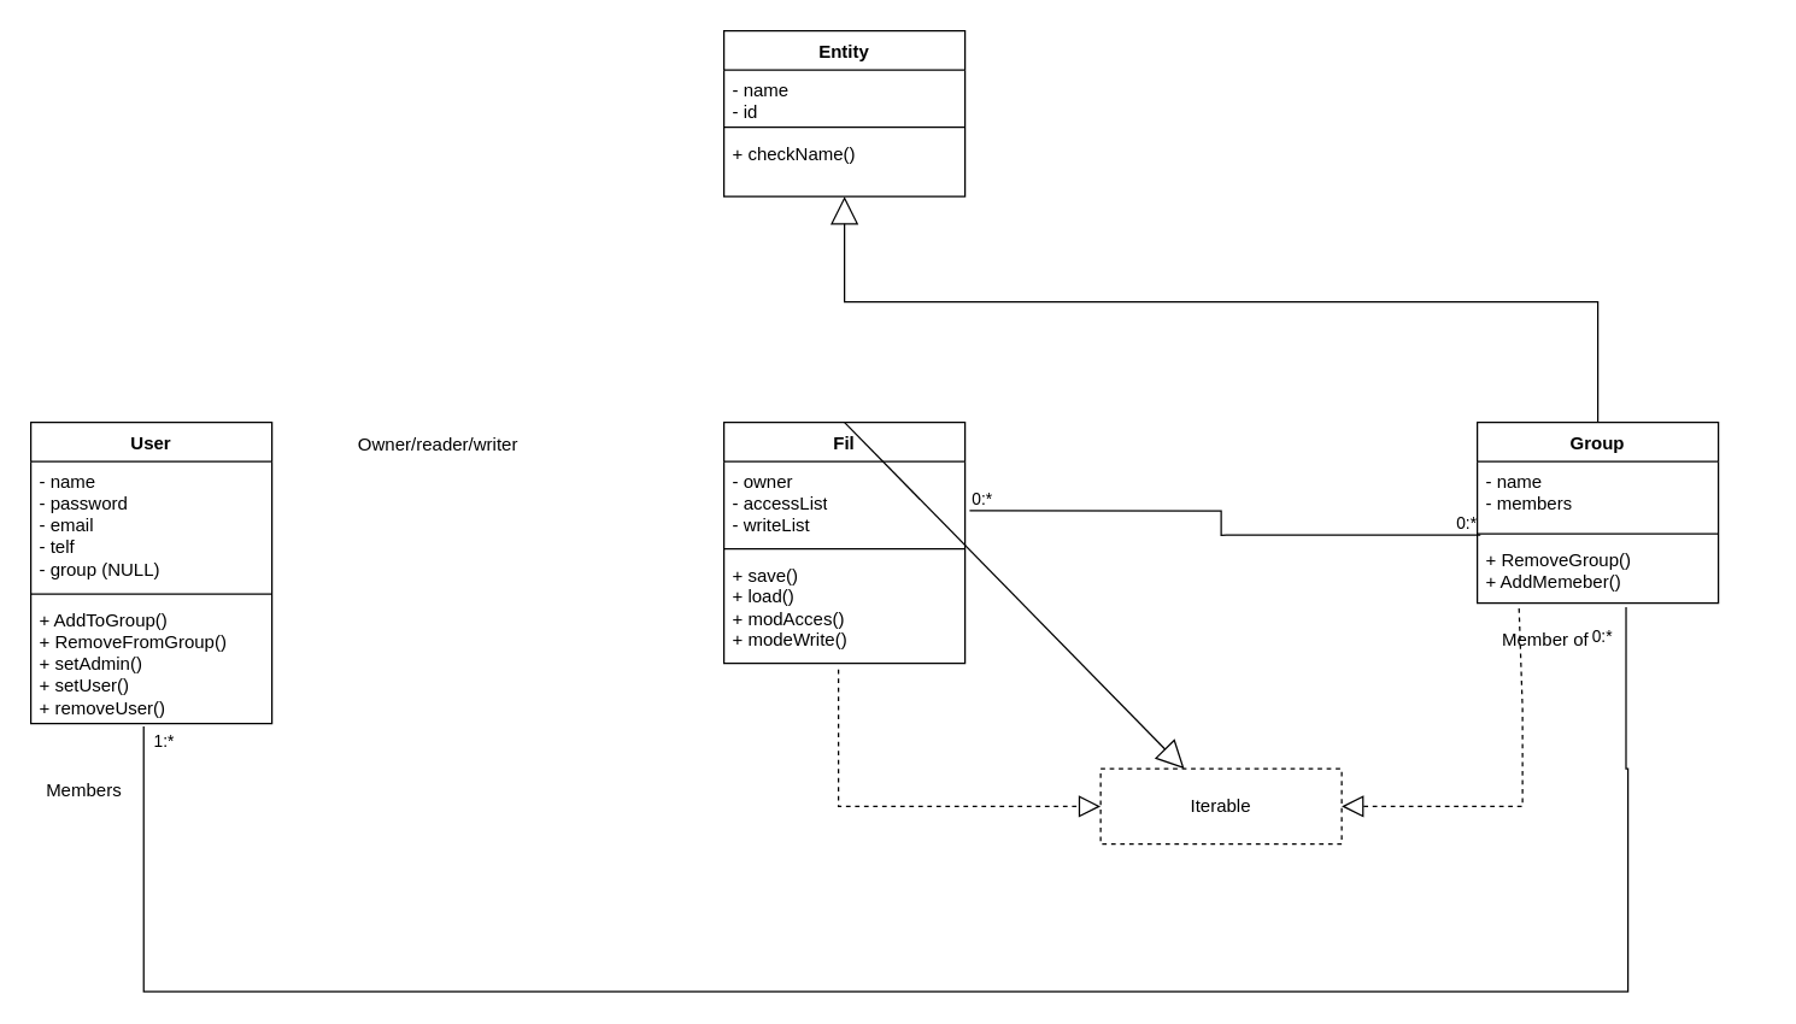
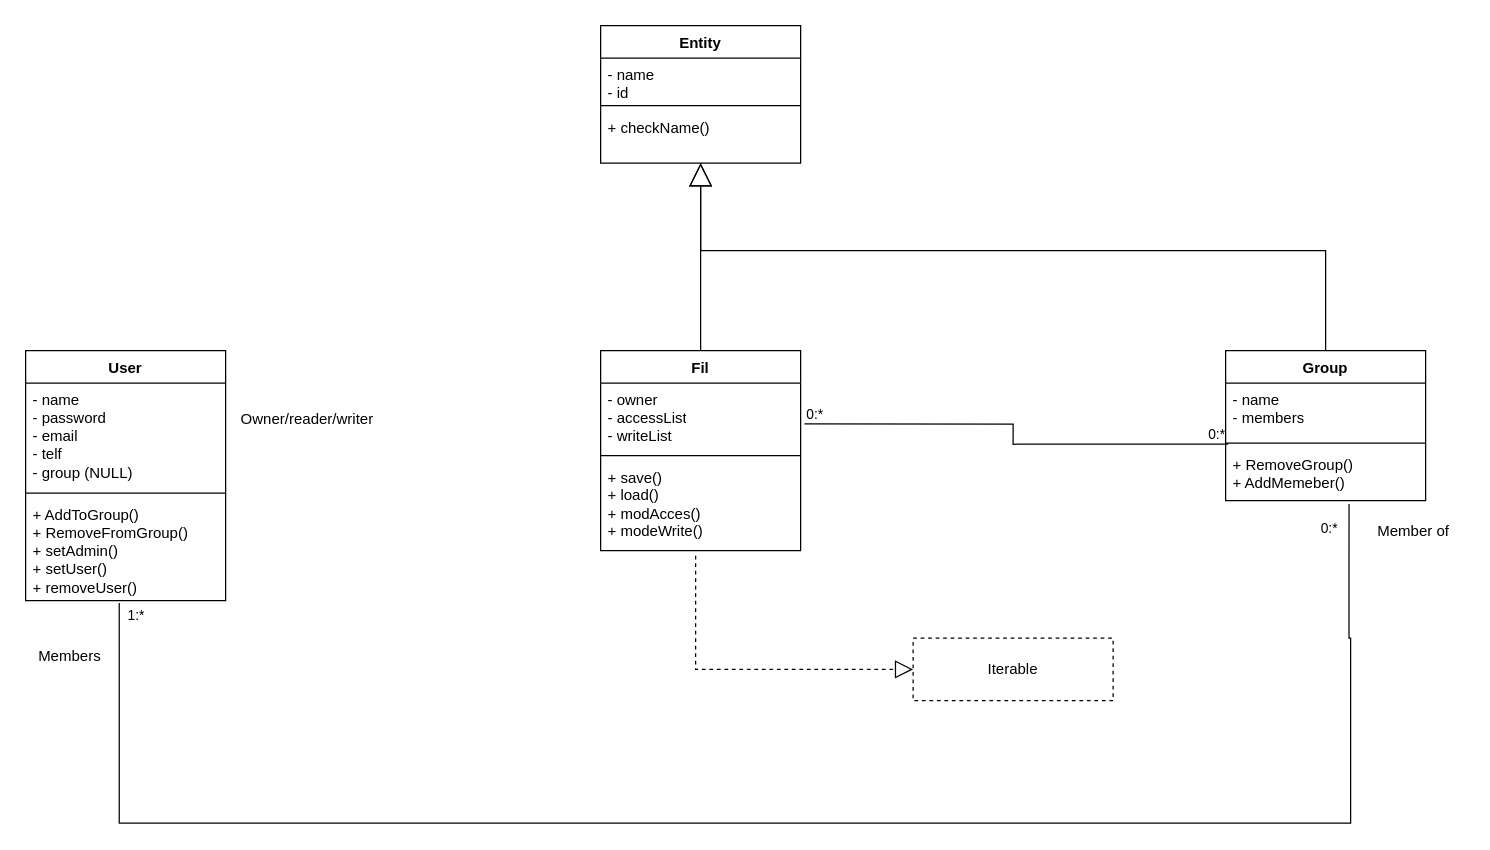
- <mxCell id="24" value="Owner/reader/writer" style="text;html=1;align=center;verticalAlign=middle;resizable=0;points=[];autosize=1;strokeColor=none;fillColor=none;" parent="1" vertex="1"><mxGeometry x="225" y="280" width="130" height="30" as="geometry" /></mxCell>
+ <mxCell id="24" value="Owner/reader/writer" style="text;html=1;align=center;verticalAlign=middle;resizable=0;points=[];autosize=1;strokeColor=none;fillColor=none;" parent="1" vertex="1"><mxGeometry x="180" y="320" width="130" height="30" as="geometry" /></mxCell>
- <mxCell id="20" value="" style="endArrow=block;endSize=16;endFill=0;html=1;rounded=0;exitX=0.5;exitY=0;exitDx=0;exitDy=0;" parent="1" source="11" target="2" edge="1"><mxGeometry width="160" relative="1" as="geometry"><mxPoint x="510" y="250" as="sourcePoint" /><mxPoint x="670" y="250" as="targetPoint" /></mxGeometry></mxCell>
+ <mxCell id="20" value="" style="endArrow=block;endSize=16;endFill=0;html=1;rounded=0;exitX=0.5;exitY=0;exitDx=0;exitDy=0;" parent="1" source="11" target="18" edge="1"><mxGeometry width="160" relative="1" as="geometry"><mxPoint x="510" y="250" as="sourcePoint" /><mxPoint x="670" y="250" as="targetPoint" /></mxGeometry></mxCell>
- <mxCell id="30" value="Member of" style="text;html=1;align=center;verticalAlign=middle;resizable=0;points=[];autosize=1;strokeColor=none;fillColor=none;" parent="1" vertex="1"><mxGeometry x="985" y="410" width="80" height="30" as="geometry" /></mxCell>
+ <mxCell id="30" value="Member of" style="text;html=1;align=center;verticalAlign=middle;resizable=0;points=[];autosize=1;strokeColor=none;fillColor=none;" parent="1" vertex="1"><mxGeometry x="1090" y="410" width="80" height="30" as="geometry" /></mxCell>
- <mxCell id="29" value="" style="endArrow=block;dashed=1;endFill=0;endSize=12;html=1;rounded=0;exitX=0.173;exitY=1.084;exitDx=0;exitDy=0;exitPerimeter=0;entryX=1;entryY=0.5;entryDx=0;entryDy=0;" parent="1" source="10" target="2" edge="1"><mxGeometry width="160" relative="1" as="geometry"><mxPoint x="820" y="470" as="sourcePoint" /><mxPoint x="980" y="470" as="targetPoint" /><Array as="points"><mxPoint x="1010" y="470" /><mxPoint x="1010" y="535" /><mxPoint x="950" y="535" /></Array></mxGeometry></mxCell>
